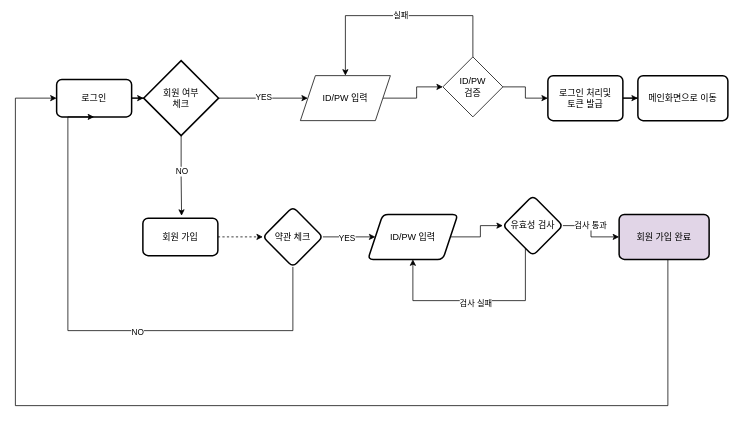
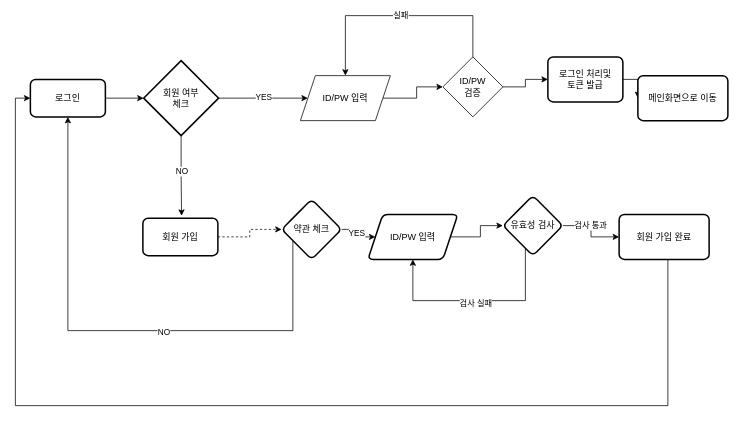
- <mxCell id="3" value="로그인" style="rounded=1;whiteSpace=wrap;html=1;absoluteArcSize=1;arcSize=14;strokeWidth=2;" parent="1" vertex="1"><mxGeometry x="75" y="105" width="100" height="50" as="geometry" /></mxCell>
+ <mxCell id="3" value="로그인" style="rounded=1;whiteSpace=wrap;html=1;absoluteArcSize=1;arcSize=14;strokeWidth=2;" parent="1" vertex="1"><mxGeometry x="40" y="105" width="100" height="50" as="geometry" /></mxCell>
- <mxCell id="18" value="로그인 처리및&lt;div&gt;토큰 발급&lt;/div&gt;" style="rounded=1;whiteSpace=wrap;html=1;absoluteArcSize=1;arcSize=14;strokeWidth=2;" parent="1" vertex="1"><mxGeometry x="730" y="100" width="100" height="60" as="geometry" /></mxCell>
+ <mxCell id="18" value="로그인 처리및&lt;div&gt;토큰 발급&lt;/div&gt;" style="rounded=1;whiteSpace=wrap;html=1;absoluteArcSize=1;arcSize=14;strokeWidth=2;" parent="1" vertex="1"><mxGeometry x="730" y="75" width="100" height="60" as="geometry" /></mxCell>
- <mxCell id="24" value="약관 체크" style="rhombus;whiteSpace=wrap;html=1;rounded=1;absoluteArcSize=1;arcSize=14;strokeWidth=2;" parent="1" vertex="1"><mxGeometry x="350" y="275" width="80" height="80" as="geometry" /></mxCell>
+ <mxCell id="24" value="약관 체크" style="rhombus;whiteSpace=wrap;html=1;rounded=1;absoluteArcSize=1;arcSize=14;strokeWidth=2;" parent="1" vertex="1"><mxGeometry x="375" y="265" width="80" height="80" as="geometry" /></mxCell>
- <mxCell id="33" value="회원 가입 완료" style="rounded=1;whiteSpace=wrap;html=1;absoluteArcSize=1;arcSize=14;strokeWidth=2;fillColor=#e1d5e7;" parent="1" vertex="1"><mxGeometry x="825" y="285" width="120" height="60" as="geometry" /></mxCell>
+ <mxCell id="33" value="회원 가입 완료" style="rounded=1;whiteSpace=wrap;html=1;absoluteArcSize=1;arcSize=14;strokeWidth=2;" parent="1" vertex="1"><mxGeometry x="825" y="285" width="120" height="60" as="geometry" /></mxCell>
